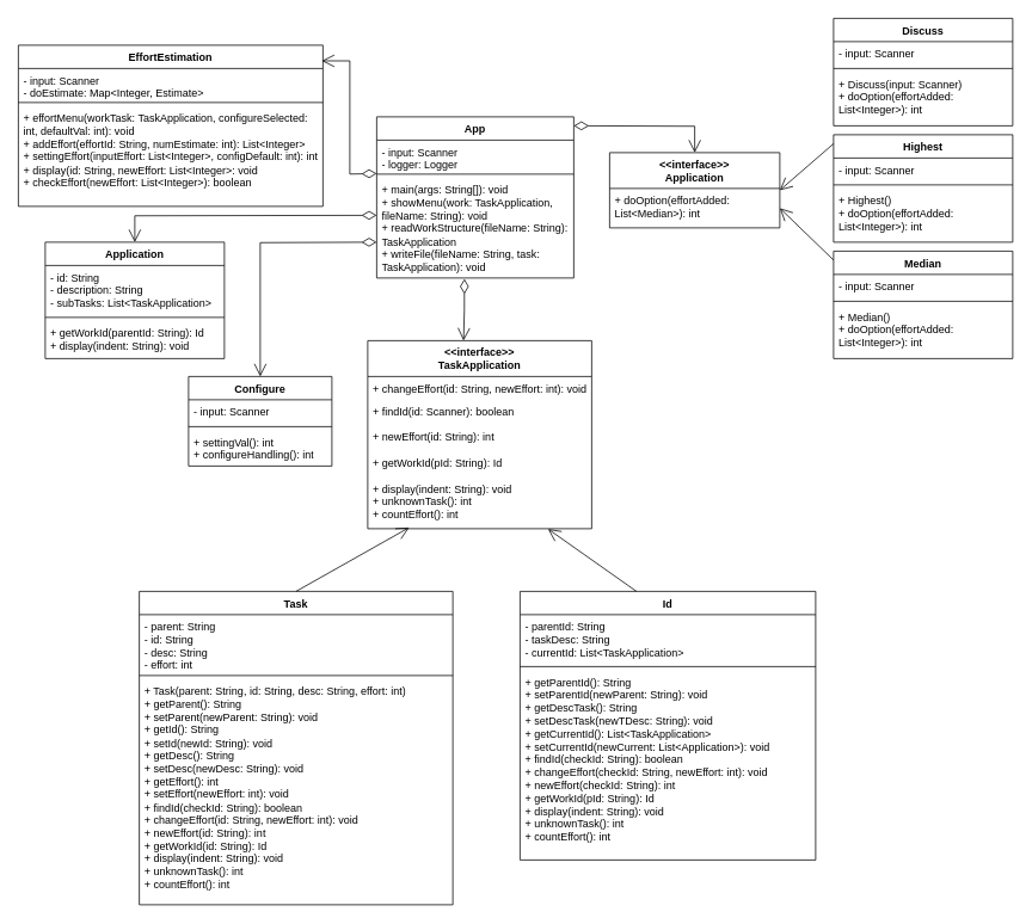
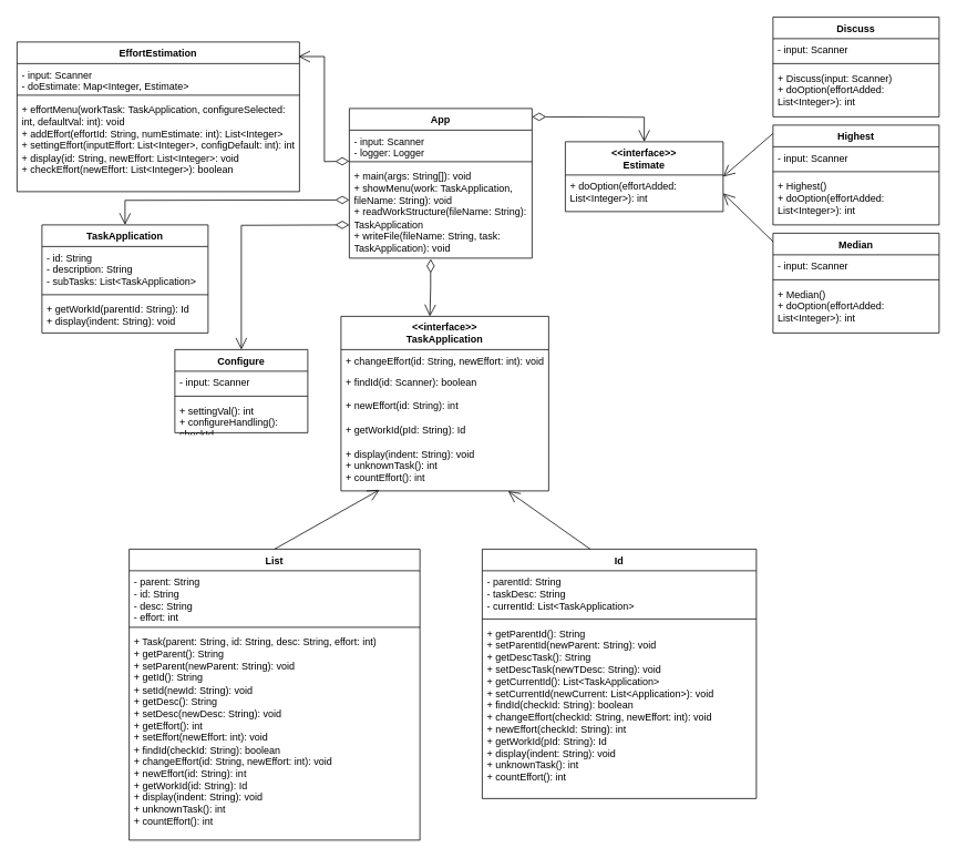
- <mxCell id="16" value="&lt;div&gt;&amp;lt;&amp;lt;interface&amp;gt;&amp;gt;&lt;/div&gt;Application" style="swimlane;fontStyle=1;align=center;verticalAlign=top;childLayout=stackLayout;horizontal=1;startSize=40;horizontalStack=0;resizeParent=1;resizeParentMax=0;resizeLast=0;collapsible=1;marginBottom=0;whiteSpace=wrap;html=1;labelBackgroundColor=none;" parent="1" vertex="1"><mxGeometry x="680" y="170" width="190" height="84" as="geometry" /></mxCell>
+ <mxCell id="16" value="&lt;div&gt;&amp;lt;&amp;lt;interface&amp;gt;&amp;gt;&lt;/div&gt;Estimate" style="swimlane;fontStyle=1;align=center;verticalAlign=top;childLayout=stackLayout;horizontal=1;startSize=40;horizontalStack=0;resizeParent=1;resizeParentMax=0;resizeLast=0;collapsible=1;marginBottom=0;whiteSpace=wrap;html=1;labelBackgroundColor=none;" parent="1" vertex="1"><mxGeometry x="680" y="170" width="190" height="84" as="geometry" /></mxCell>
- <mxCell id="17" value="+ doOption(effortAdded: List&amp;lt;Median&amp;gt;): int" style="text;strokeColor=none;fillColor=none;align=left;verticalAlign=top;spacingLeft=4;spacingRight=4;overflow=hidden;rotatable=0;points=[[0,0.5],[1,0.5]];portConstraint=eastwest;whiteSpace=wrap;html=1;labelBackgroundColor=none;" parent="16" vertex="1"><mxGeometry y="40" width="190" height="44" as="geometry" /></mxCell>
+ <mxCell id="17" value="+ doOption(effortAdded: List&amp;lt;Integer&amp;gt;): int" style="text;strokeColor=none;fillColor=none;align=left;verticalAlign=top;spacingLeft=4;spacingRight=4;overflow=hidden;rotatable=0;points=[[0,0.5],[1,0.5]];portConstraint=eastwest;whiteSpace=wrap;html=1;labelBackgroundColor=none;" parent="16" vertex="1"><mxGeometry y="40" width="190" height="44" as="geometry" /></mxCell>
- <mxCell id="12" value="Application" style="swimlane;fontStyle=1;align=center;verticalAlign=top;childLayout=stackLayout;horizontal=1;startSize=26;horizontalStack=0;resizeParent=1;resizeParentMax=0;resizeLast=0;collapsible=1;marginBottom=0;whiteSpace=wrap;html=1;labelBackgroundColor=none;" parent="1" vertex="1"><mxGeometry x="50" y="270" width="200" height="130" as="geometry" /></mxCell>
+ <mxCell id="12" value="TaskApplication" style="swimlane;fontStyle=1;align=center;verticalAlign=top;childLayout=stackLayout;horizontal=1;startSize=26;horizontalStack=0;resizeParent=1;resizeParentMax=0;resizeLast=0;collapsible=1;marginBottom=0;whiteSpace=wrap;html=1;labelBackgroundColor=none;" parent="1" vertex="1"><mxGeometry x="50" y="270" width="200" height="130" as="geometry" /></mxCell>
- <mxCell id="21" value="+ settingVal(): int&lt;div&gt;+ configureHandling(): int&lt;/div&gt;" style="text;strokeColor=none;fillColor=none;align=left;verticalAlign=top;spacingLeft=4;spacingRight=4;overflow=hidden;rotatable=0;points=[[0,0.5],[1,0.5]];portConstraint=eastwest;whiteSpace=wrap;html=1;labelBackgroundColor=none;" parent="18" vertex="1"><mxGeometry y="60" width="160" height="40" as="geometry" /></mxCell>
+ <mxCell id="21" value="+ settingVal(): int&lt;div&gt;+ configureHandling(): checkId&lt;/div&gt;" style="text;strokeColor=none;fillColor=none;align=left;verticalAlign=top;spacingLeft=4;spacingRight=4;overflow=hidden;rotatable=0;points=[[0,0.5],[1,0.5]];portConstraint=eastwest;whiteSpace=wrap;html=1;labelBackgroundColor=none;" parent="18" vertex="1"><mxGeometry y="60" width="160" height="40" as="geometry" /></mxCell>
- <mxCell id="40" value="Task" style="swimlane;fontStyle=1;align=center;verticalAlign=top;childLayout=stackLayout;horizontal=1;startSize=26;horizontalStack=0;resizeParent=1;resizeParentMax=0;resizeLast=0;collapsible=1;marginBottom=0;whiteSpace=wrap;html=1;labelBackgroundColor=none;" parent="1" vertex="1"><mxGeometry x="155" y="660" width="350" height="350" as="geometry" /></mxCell>
+ <mxCell id="40" value="List" style="swimlane;fontStyle=1;align=center;verticalAlign=top;childLayout=stackLayout;horizontal=1;startSize=26;horizontalStack=0;resizeParent=1;resizeParentMax=0;resizeLast=0;collapsible=1;marginBottom=0;whiteSpace=wrap;html=1;labelBackgroundColor=none;" parent="1" vertex="1"><mxGeometry x="155" y="660" width="350" height="350" as="geometry" /></mxCell>
